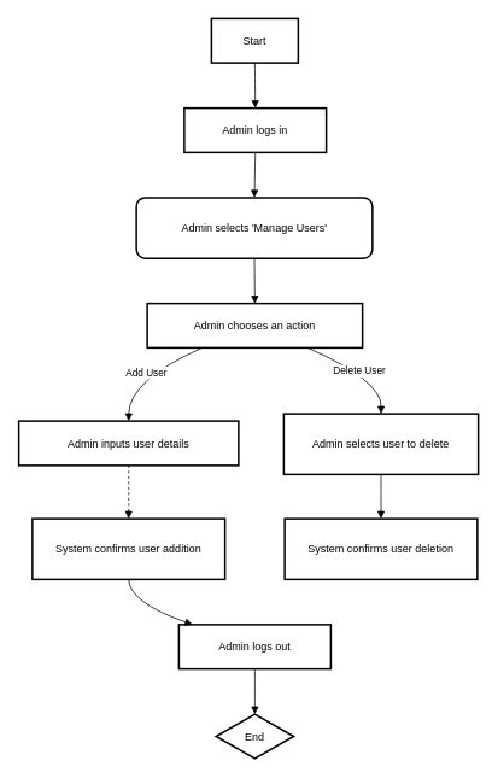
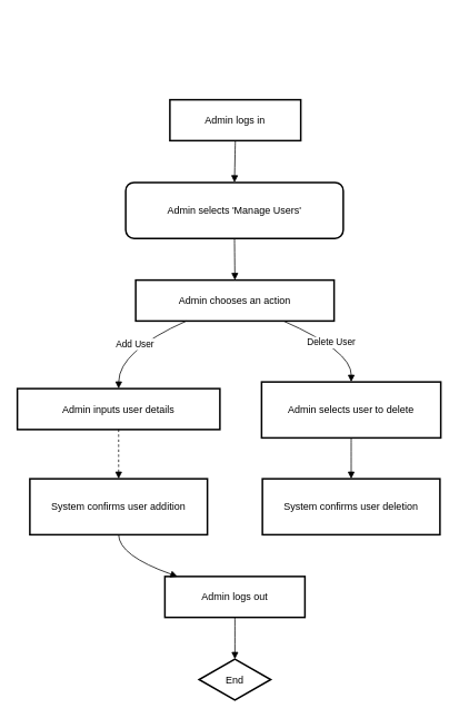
- <mxCell id="2" value="Start" style="whiteSpace=wrap;strokeWidth=2;" vertex="1" parent="1"><mxGeometry x="233" y="20" width="96" height="49" as="geometry" /></mxCell>
- <mxCell id="12" value="" style="curved=1;startArrow=none;endArrow=block;exitX=0.5;exitY=1;entryX=0.5;entryY=0;rounded=0;" edge="1" parent="1" source="2" target="3"><mxGeometry relative="1" as="geometry"><Array as="points" /></mxGeometry></mxCell>
